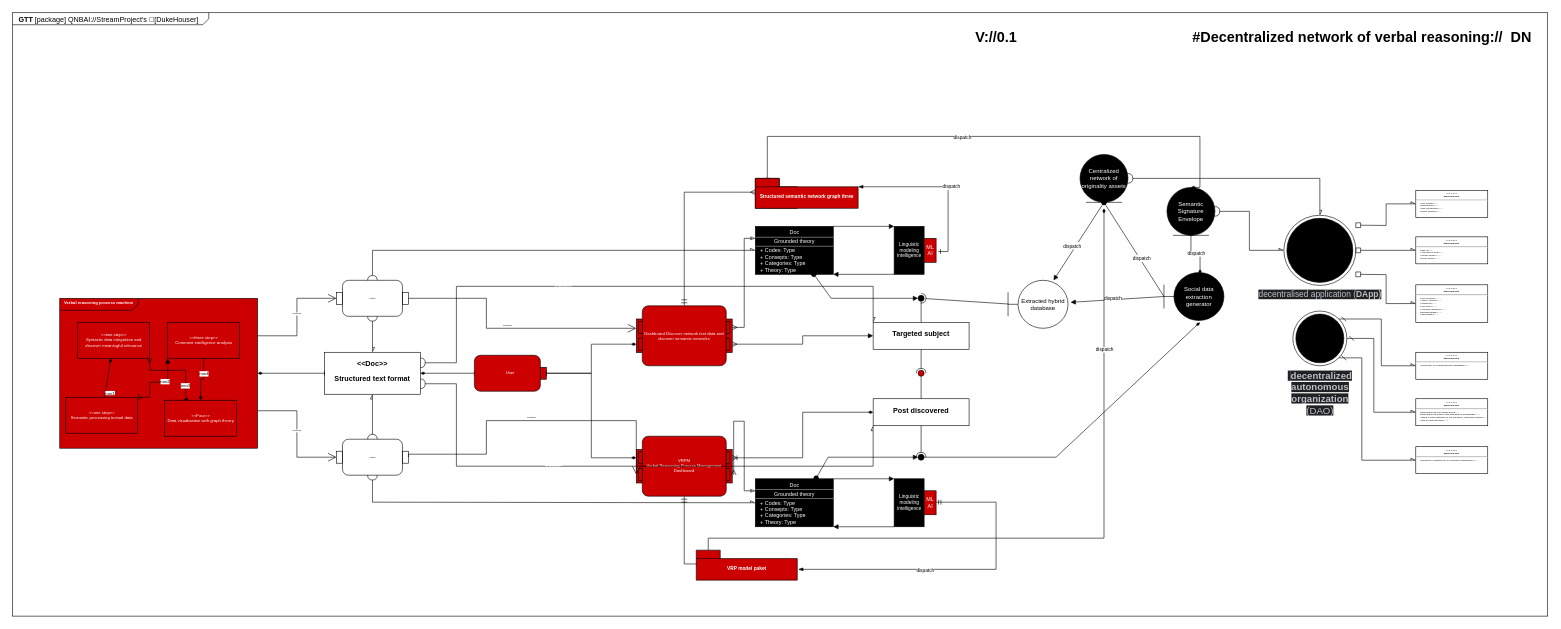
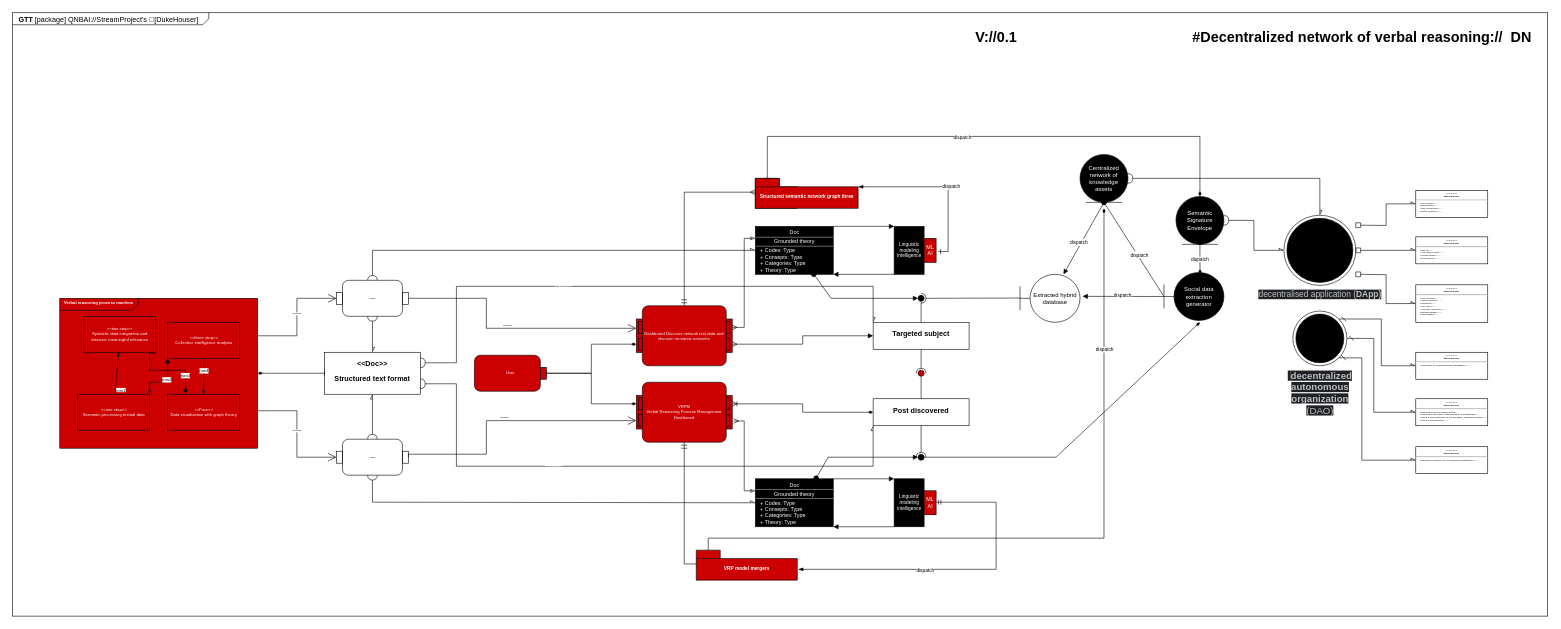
- <mxCell id="14" value="&lt;font color=&quot;#ffffff&quot;&gt;Centralized network of originality assets&lt;/font&gt;" style="ellipse;shape=umlEntity;whiteSpace=wrap;html=1;labelBackgroundColor=none;fontSize=10;fontColor=#000000;strokeColor=default;fillColor=#000000;gradientColor=none;" vertex="1" parent="1"><mxGeometry x="1800" y="257" width="80" height="80" as="geometry" /></mxCell>
+ <mxCell id="14" value="&lt;font color=&quot;#ffffff&quot;&gt;Centralized network of knowledge assets&lt;/font&gt;" style="ellipse;shape=umlEntity;whiteSpace=wrap;html=1;labelBackgroundColor=none;fontSize=10;fontColor=#000000;strokeColor=default;fillColor=#000000;gradientColor=none;" vertex="1" parent="1"><mxGeometry x="1800" y="257" width="80" height="80" as="geometry" /></mxCell>
- <mxCell id="71" value="&lt;font color=&quot;#ffffff&quot;&gt;Semantic Signature Envelope&lt;/font&gt;" style="ellipse;shape=umlEntity;whiteSpace=wrap;html=1;labelBackgroundColor=none;fontSize=10;fontColor=#000000;strokeColor=default;fillColor=#000000;gradientColor=none;" vertex="1" parent="1"><mxGeometry x="1945" y="312" width="80" height="80" as="geometry" /></mxCell>
+ <mxCell id="71" value="&lt;font color=&quot;#ffffff&quot;&gt;Semantic Signature Envelope&lt;/font&gt;" style="ellipse;shape=umlEntity;whiteSpace=wrap;html=1;labelBackgroundColor=none;fontSize=10;fontColor=#000000;strokeColor=default;fillColor=#000000;gradientColor=none;" vertex="1" parent="1"><mxGeometry x="1960" y="327" width="80" height="80" as="geometry" /></mxCell>
- <mxCell id="5" value="Extracted hybrid database" style="shape=umlBoundary;whiteSpace=wrap;html=1;labelBackgroundColor=none;fontSize=10;fontColor=#000000;strokeColor=default;fillColor=none;gradientColor=none;" vertex="1" parent="1"><mxGeometry x="1680" y="467" width="100" height="80" as="geometry" /></mxCell>
+ <mxCell id="5" value="Extracted hybrid database" style="shape=umlBoundary;whiteSpace=wrap;html=1;labelBackgroundColor=none;fontSize=10;fontColor=#000000;strokeColor=default;fillColor=none;gradientColor=none;" vertex="1" parent="1"><mxGeometry x="1700" y="457" width="100" height="80" as="geometry" /></mxCell>
- <mxCell id="53" value="&amp;lt;&amp;lt;two step&amp;gt;&amp;gt;&lt;br&gt;Syntactic data integration and discover meaningful relevance" style="strokeColor=inherit;fillColor=inherit;gradientColor=inherit;shape=rect;html=1;whiteSpace=wrap;align=center;labelBackgroundColor=none;fontFamily=Helvetica;fontSize=7;fontColor=#FFFFFF;" vertex="1" parent="50"><mxGeometry x="30" y="40" width="120" height="60" as="geometry" /></mxCell>
+ <mxCell id="53" value="&amp;lt;&amp;lt;two step&amp;gt;&amp;gt;&lt;br&gt;Syntactic data integration and discover meaningful relevance" style="strokeColor=inherit;fillColor=inherit;gradientColor=inherit;shape=rect;html=1;whiteSpace=wrap;align=center;labelBackgroundColor=none;fontFamily=Helvetica;fontSize=7;fontColor=#FFFFFF;" vertex="1" parent="50"><mxGeometry x="40" y="30" width="120" height="60" as="geometry" /></mxCell>
- <mxCell id="60" value="&amp;lt;&amp;lt;three step&amp;gt;&amp;gt;&lt;br&gt;Comment intelligence analysis" style="strokeColor=inherit;fillColor=inherit;gradientColor=inherit;shape=rect;html=1;whiteSpace=wrap;align=center;labelBackgroundColor=none;fontFamily=Helvetica;fontSize=7;fontColor=#FFFFFF;" vertex="1" parent="50"><mxGeometry x="180" y="40" width="120" height="60" as="geometry" /></mxCell>
+ <mxCell id="60" value="&amp;lt;&amp;lt;three step&amp;gt;&amp;gt;&lt;br&gt;Collective intelligence analysis" style="strokeColor=inherit;fillColor=inherit;gradientColor=inherit;shape=rect;html=1;whiteSpace=wrap;align=center;labelBackgroundColor=none;fontFamily=Helvetica;fontSize=7;fontColor=#FFFFFF;" vertex="1" parent="50"><mxGeometry x="180" y="40" width="120" height="60" as="geometry" /></mxCell>
- <mxCell id="48" style="edgeStyle=orthogonalEdgeStyle;rounded=0;orthogonalLoop=1;jettySize=auto;html=1;exitX=0;exitY=0.5;exitDx=0;exitDy=0;exitPerimeter=0;entryX=1;entryY=0.5;entryDx=0;entryDy=0;labelBackgroundColor=#FFFFFF;fontFamily=Helvetica;fontSize=7;fontColor=#000000;startArrow=baseDash;startFill=0;endArrow=diamondThin;endFill=1;strokeWidth=1;" edge="1" parent="1" source="49" target="44"><mxGeometry relative="1" as="geometry" /></mxCell>
- <mxCell id="56" value="&amp;lt;&amp;lt;one step&amp;gt;&amp;gt;&lt;br&gt;Semantic processing textual data" style="strokeColor=inherit;fillColor=inherit;gradientColor=inherit;shape=rect;html=1;whiteSpace=wrap;align=center;labelBackgroundColor=none;fontFamily=Helvetica;fontSize=7;fontColor=#FFFFFF;" vertex="1" parent="50"><mxGeometry x="10" y="165" width="120" height="60" as="geometry" /></mxCell>
+ <mxCell id="56" value="&amp;lt;&amp;lt;one step&amp;gt;&amp;gt;&lt;br&gt;Semantic processing textual data" style="strokeColor=inherit;fillColor=inherit;gradientColor=inherit;shape=rect;html=1;whiteSpace=wrap;align=center;labelBackgroundColor=none;fontFamily=Helvetica;fontSize=7;fontColor=#FFFFFF;" vertex="1" parent="50"><mxGeometry x="30" y="160" width="120" height="60" as="geometry" /></mxCell>
- <mxCell id="61" value="&amp;lt;&amp;lt;Four&amp;gt;&amp;gt;&lt;br&gt;Data visualization with graph theory" style="strokeColor=inherit;fillColor=inherit;gradientColor=inherit;shape=rect;html=1;whiteSpace=wrap;align=center;labelBackgroundColor=none;fontFamily=Helvetica;fontSize=7;fontColor=#FFFFFF;" vertex="1" parent="50"><mxGeometry x="175" y="170" width="120" height="60" as="geometry" /></mxCell>
+ <mxCell id="61" value="&amp;lt;&amp;lt;Four&amp;gt;&amp;gt;&lt;br&gt;Data visualization with graph theory" style="strokeColor=inherit;fillColor=inherit;gradientColor=inherit;shape=rect;html=1;whiteSpace=wrap;align=center;labelBackgroundColor=none;fontFamily=Helvetica;fontSize=7;fontColor=#FFFFFF;" vertex="1" parent="50"><mxGeometry x="180" y="160" width="120" height="60" as="geometry" /></mxCell>
- <mxCell id="39" value="VRPM&lt;br&gt;Verbal Reasoning Process Management Dashboard" style="html=1;shape=mxgraph.sysml.paramSet;whiteSpace=wrap;align=center;labelBackgroundColor=none;fontFamily=Helvetica;fontSize=7;fontColor=#FFFFFF;strokeColor=default;fillColor=#CC0000;gradientColor=none;" vertex="1" parent="1"><mxGeometry x="1060" y="727" width="160" height="100" as="geometry" /></mxCell>
+ <mxCell id="39" value="VRPM&lt;br&gt;Verbal Reasoning Process Management Dashboard" style="html=1;shape=mxgraph.sysml.paramSet;whiteSpace=wrap;align=center;labelBackgroundColor=none;fontFamily=Helvetica;fontSize=7;fontColor=#FFFFFF;strokeColor=default;fillColor=#CC0000;gradientColor=none;" vertex="1" parent="1"><mxGeometry x="1060" y="637" width="160" height="100" as="geometry" /></mxCell>
- <mxCell id="86" value="&lt;span style=&quot;font-size: 8px&quot;&gt;VRP model paket&lt;/span&gt;" style="shape=folder;fontStyle=1;spacingTop=10;tabWidth=40;tabHeight=14;tabPosition=left;html=1;labelBackgroundColor=none;fontFamily=Helvetica;fontSize=9;fontColor=#FFFFFF;strokeColor=default;fillColor=#CC0000;gradientColor=none;" vertex="1" parent="1"><mxGeometry x="1160" y="917" width="168.5" height="50" as="geometry" /></mxCell>
+ <mxCell id="86" value="&lt;span style=&quot;font-size: 8px&quot;&gt;VRP model mergers&lt;/span&gt;" style="shape=folder;fontStyle=1;spacingTop=10;tabWidth=40;tabHeight=14;tabPosition=left;html=1;labelBackgroundColor=none;fontFamily=Helvetica;fontSize=9;fontColor=#FFFFFF;strokeColor=default;fillColor=#CC0000;gradientColor=none;" vertex="1" parent="1"><mxGeometry x="1160" y="917" width="168.5" height="50" as="geometry" /></mxCell>
